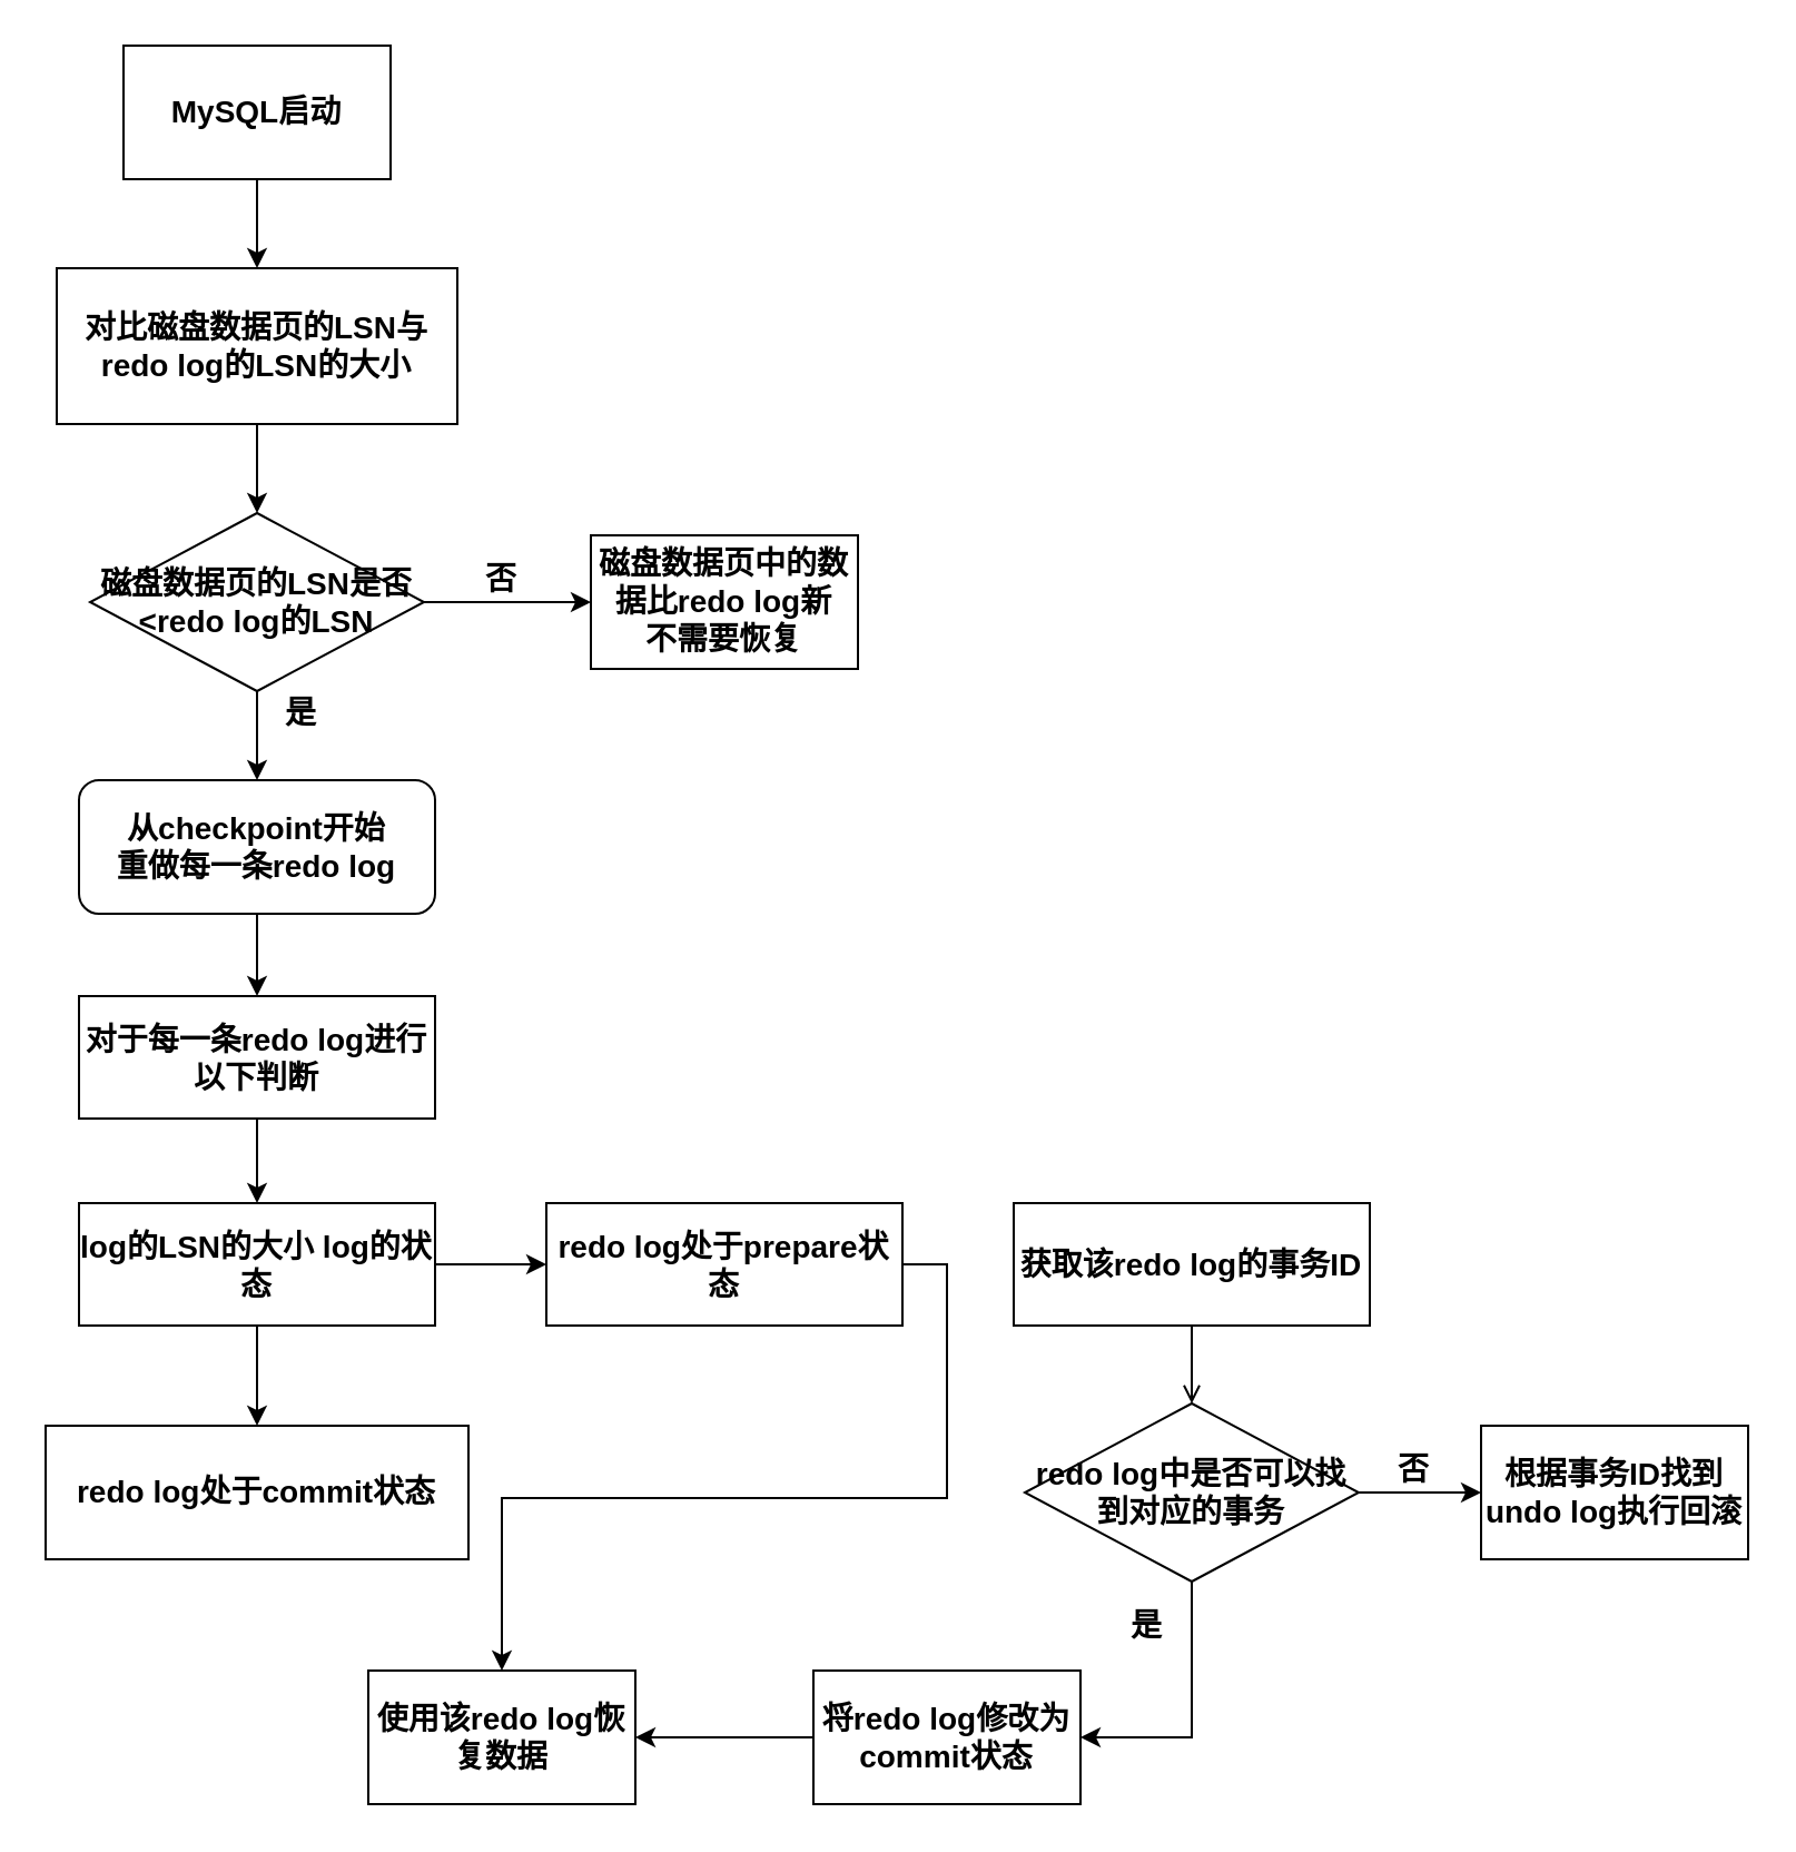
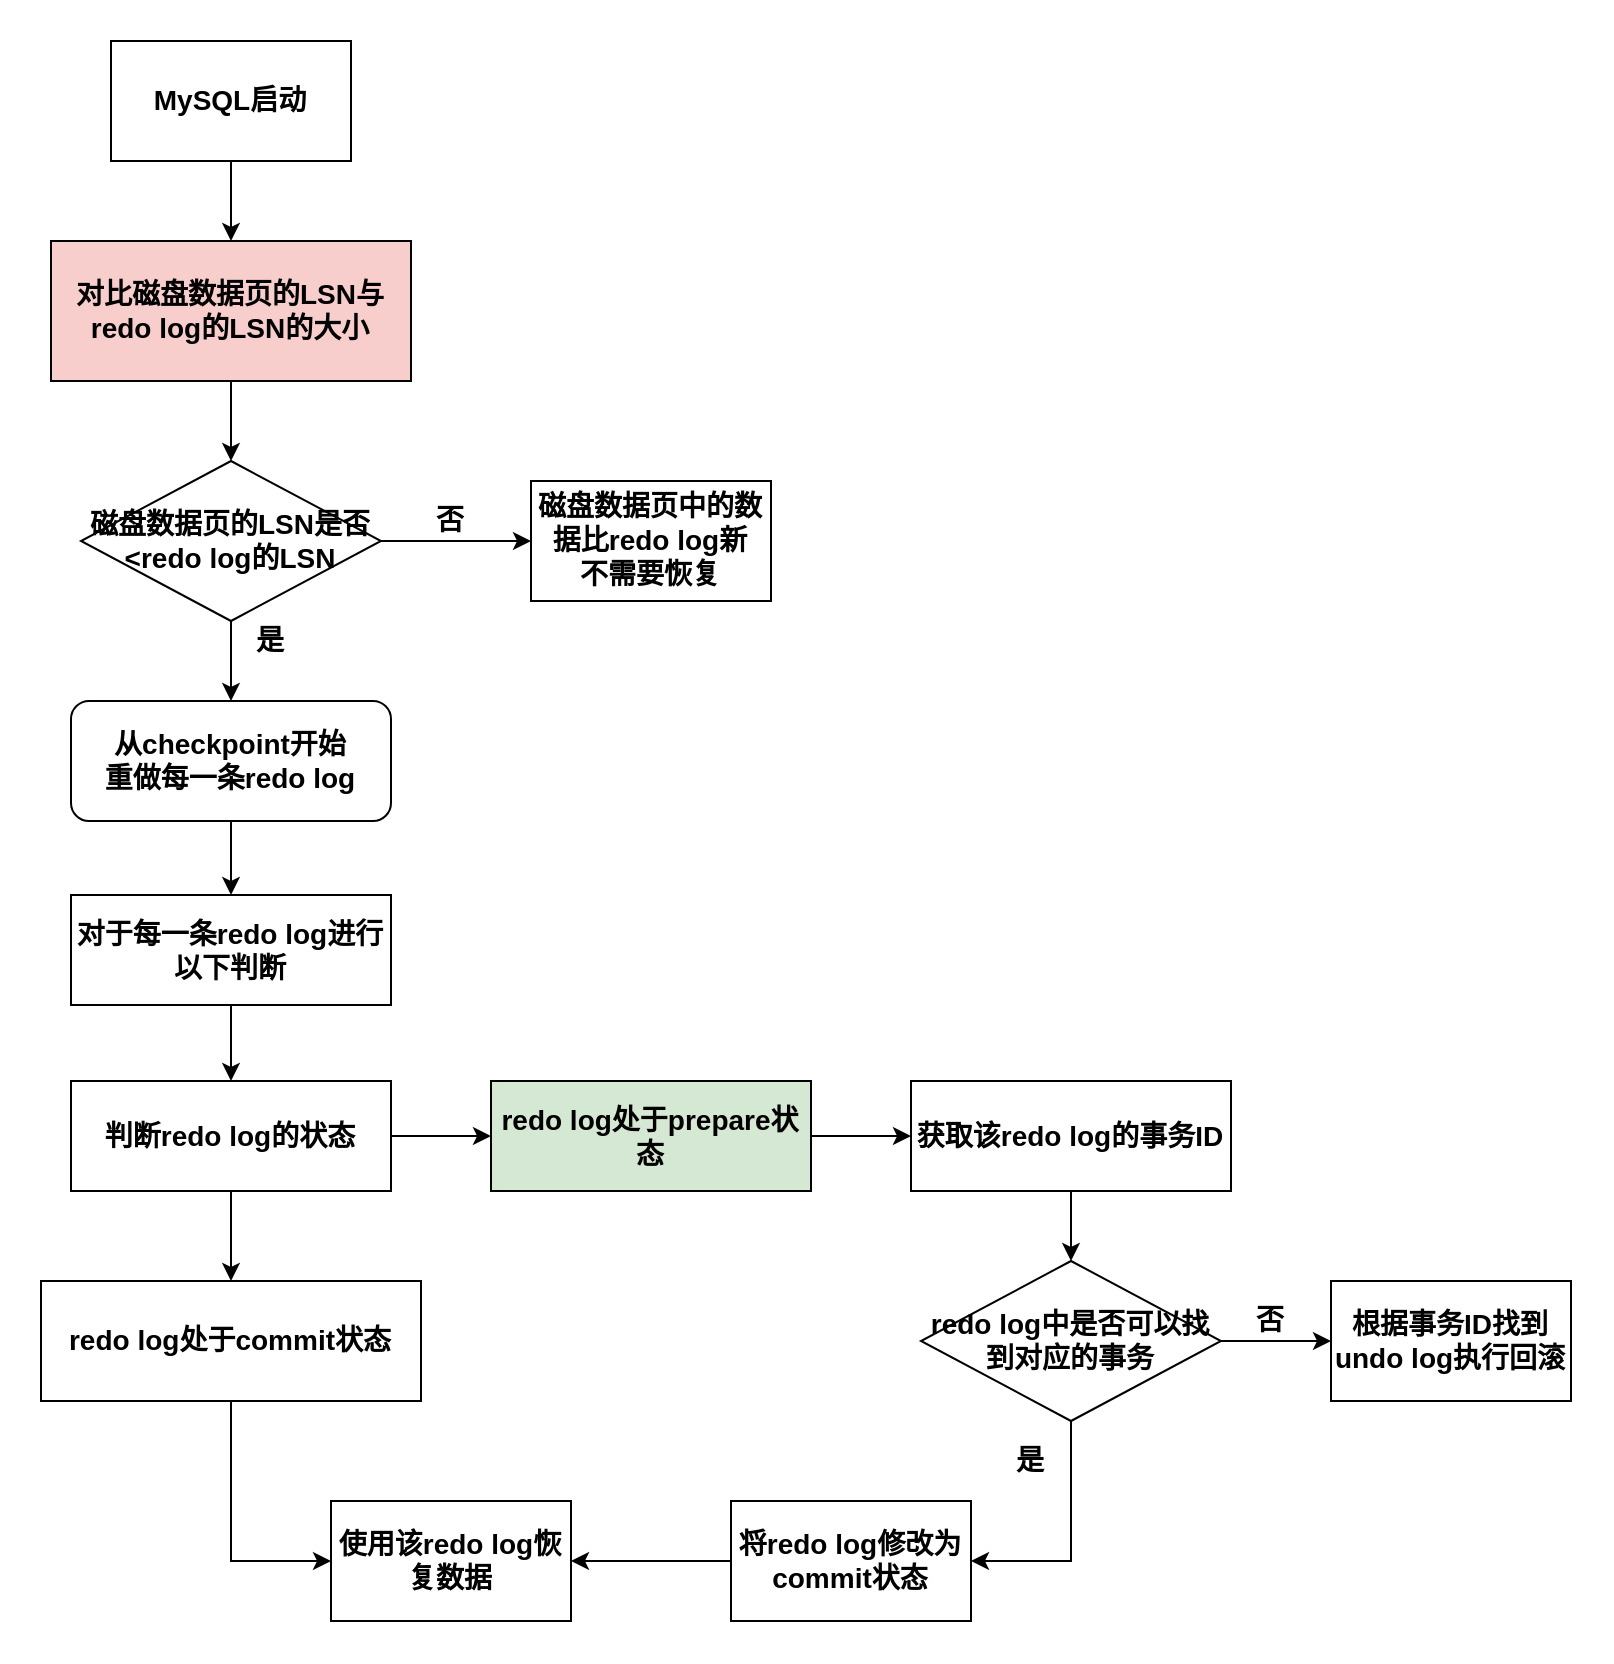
- <mxCell id="5" value="&lt;b&gt;&lt;font style=&quot;font-size: 14px&quot;&gt;对比磁盘数据页的LSN与redo log的LSN的大小&lt;/font&gt;&lt;/b&gt;" style="rounded=0;whiteSpace=wrap;html=1;" vertex="1" parent="1"><mxGeometry x="25" y="120" width="180" height="70" as="geometry" /></mxCell>
+ <mxCell id="5" value="&lt;b&gt;&lt;font style=&quot;font-size: 14px&quot;&gt;对比磁盘数据页的LSN与redo log的LSN的大小&lt;/font&gt;&lt;/b&gt;" style="rounded=0;whiteSpace=wrap;html=1;fillColor=#f8cecc;" vertex="1" parent="1"><mxGeometry x="25" y="120" width="180" height="70" as="geometry" /></mxCell>
- <mxCell id="22" value="&lt;b&gt;&lt;font style=&quot;font-size: 14px&quot;&gt;redo log处于prepare状态&lt;br&gt;&lt;/font&gt;&lt;/b&gt;" style="rounded=0;whiteSpace=wrap;html=1;" vertex="1" parent="1"><mxGeometry x="245" y="540" width="160" height="55" as="geometry" /></mxCell>
+ <mxCell id="22" value="&lt;b&gt;&lt;font style=&quot;font-size: 14px&quot;&gt;redo log处于prepare状态&lt;br&gt;&lt;/font&gt;&lt;/b&gt;" style="rounded=0;whiteSpace=wrap;html=1;fillColor=#d5e8d4;" vertex="1" parent="1"><mxGeometry x="245" y="540" width="160" height="55" as="geometry" /></mxCell>
- <mxCell id="18" value="&lt;b&gt;&lt;font style=&quot;font-size: 14px&quot;&gt;log的LSN的大小 log的状态&lt;br&gt;&lt;/font&gt;&lt;/b&gt;" style="rounded=0;whiteSpace=wrap;html=1;" vertex="1" parent="1"><mxGeometry x="35" y="540" width="160" height="55" as="geometry" /></mxCell>
+ <mxCell id="18" value="&lt;b&gt;&lt;font style=&quot;font-size: 14px&quot;&gt;判断redo log的状态&lt;br&gt;&lt;/font&gt;&lt;/b&gt;" style="rounded=0;whiteSpace=wrap;html=1;" vertex="1" parent="1"><mxGeometry x="35" y="540" width="160" height="55" as="geometry" /></mxCell>
- <mxCell id="23" style="edgeStyle=orthogonalEdgeStyle;rounded=0;orthogonalLoop=1;jettySize=auto;html=1;exitX=0.5;exitY=1;exitDx=0;exitDy=0;entryX=0.5;entryY=0;entryDx=0;entryDy=0;endArrow=open;" edge="1" parent="1" source="24" target="27"><mxGeometry relative="1" as="geometry" /></mxCell>
+ <mxCell id="23" style="edgeStyle=orthogonalEdgeStyle;rounded=0;orthogonalLoop=1;jettySize=auto;html=1;exitX=0.5;exitY=1;exitDx=0;exitDy=0;entryX=0.5;entryY=0;entryDx=0;entryDy=0;" edge="1" parent="1" source="24" target="27"><mxGeometry relative="1" as="geometry" /></mxCell>
- <mxCell id="21" style="edgeStyle=orthogonalEdgeStyle;rounded=0;orthogonalLoop=1;jettySize=auto;html=1;exitX=1;exitY=0.5;exitDx=0;exitDy=0;" edge="1" parent="1" source="22" target="29"><mxGeometry relative="1" as="geometry" /></mxCell>
+ <mxCell id="21" style="edgeStyle=orthogonalEdgeStyle;rounded=0;orthogonalLoop=1;jettySize=auto;html=1;exitX=1;exitY=0.5;exitDx=0;exitDy=0;entryX=0;entryY=0.5;entryDx=0;entryDy=0;" edge="1" parent="1" source="22" target="24"><mxGeometry relative="1" as="geometry" /></mxCell>
+ <mxCell id="19" style="edgeStyle=orthogonalEdgeStyle;rounded=0;orthogonalLoop=1;jettySize=auto;html=1;exitX=0.5;exitY=1;exitDx=0;exitDy=0;entryX=0;entryY=0.5;entryDx=0;entryDy=0;" edge="1" parent="1" source="20" target="29"><mxGeometry relative="1" as="geometry" /></mxCell>
